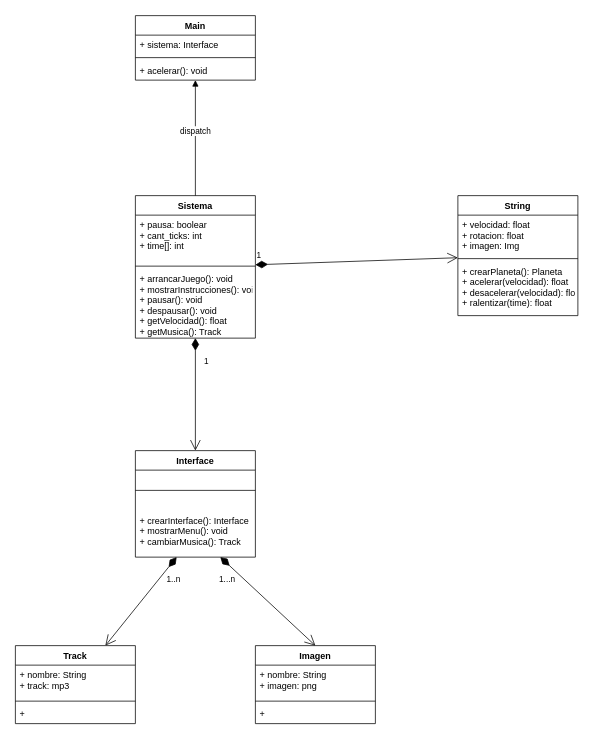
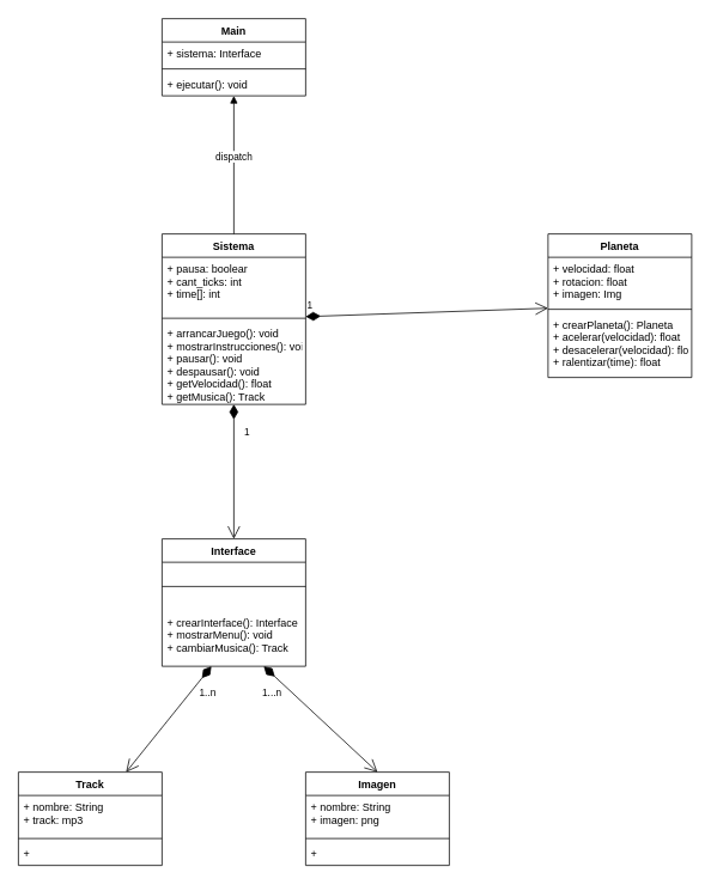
- <mxCell id="5" value="+ acelerar(): void" style="text;strokeColor=none;fillColor=none;align=left;verticalAlign=top;spacingLeft=4;spacingRight=4;overflow=hidden;rotatable=0;points=[[0,0.5],[1,0.5]];portConstraint=eastwest;" vertex="1" parent="2"><mxGeometry y="60" width="160" height="26" as="geometry" /></mxCell>
+ <mxCell id="5" value="+ ejecutar(): void" style="text;strokeColor=none;fillColor=none;align=left;verticalAlign=top;spacingLeft=4;spacingRight=4;overflow=hidden;rotatable=0;points=[[0,0.5],[1,0.5]];portConstraint=eastwest;" vertex="1" parent="2"><mxGeometry y="60" width="160" height="26" as="geometry" /></mxCell>
- <mxCell id="10" value="String" style="swimlane;fontStyle=1;align=center;verticalAlign=top;childLayout=stackLayout;horizontal=1;startSize=26;horizontalStack=0;resizeParent=1;resizeParentMax=0;resizeLast=0;collapsible=1;marginBottom=0;" vertex="1" parent="1"><mxGeometry x="610" y="260" width="160" height="160" as="geometry" /></mxCell>
+ <mxCell id="10" value="Planeta" style="swimlane;fontStyle=1;align=center;verticalAlign=top;childLayout=stackLayout;horizontal=1;startSize=26;horizontalStack=0;resizeParent=1;resizeParentMax=0;resizeLast=0;collapsible=1;marginBottom=0;" vertex="1" parent="1"><mxGeometry x="610" y="260" width="160" height="160" as="geometry" /></mxCell>
